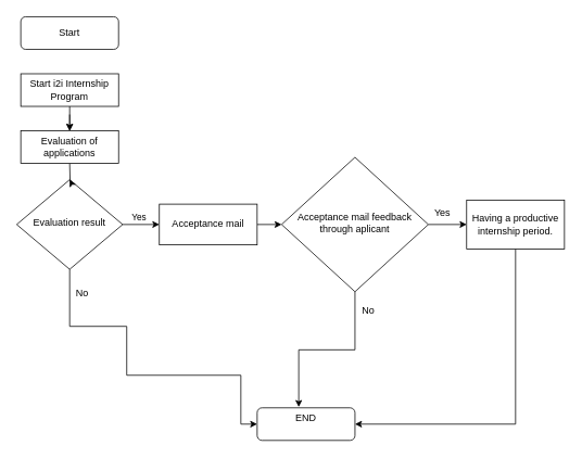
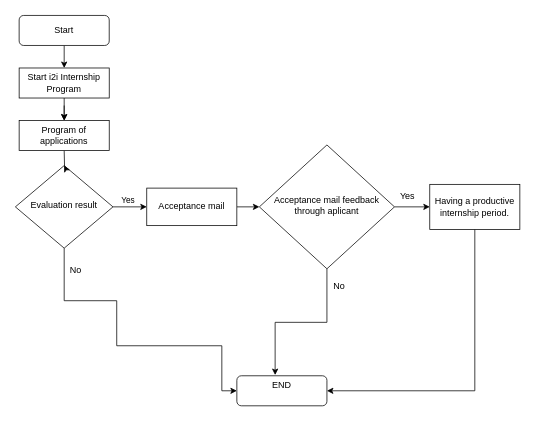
+ <mxCell id="2" style="edgeStyle=orthogonalEdgeStyle;rounded=0;orthogonalLoop=1;jettySize=auto;html=1;exitX=0.5;exitY=1;exitDx=0;exitDy=0;entryX=0.5;entryY=0;entryDx=0;entryDy=0;" edge="1" parent="1" source="3" target="17"><mxGeometry relative="1" as="geometry" /></mxCell>
- <mxCell id="18" value="&lt;div&gt;&lt;span class=&quot;VIiyi&quot; lang=&quot;en&quot;&gt;&lt;span class=&quot;JLqJ4b ChMk0b&quot;&gt;&lt;span&gt;Evaluation of applications&lt;/span&gt;&lt;/span&gt;&lt;/span&gt; &lt;/div&gt;" style="rounded=0;whiteSpace=wrap;html=1;" vertex="1" parent="1"><mxGeometry x="25" y="160" width="120" height="40" as="geometry" /></mxCell>
+ <mxCell id="18" value="&lt;div&gt;&lt;span class=&quot;VIiyi&quot; lang=&quot;en&quot;&gt;&lt;span class=&quot;JLqJ4b ChMk0b&quot;&gt;&lt;span&gt;Program of applications&lt;/span&gt;&lt;/span&gt;&lt;/span&gt; &lt;/div&gt;" style="rounded=0;whiteSpace=wrap;html=1;" vertex="1" parent="1"><mxGeometry x="25" y="160" width="120" height="40" as="geometry" /></mxCell>
